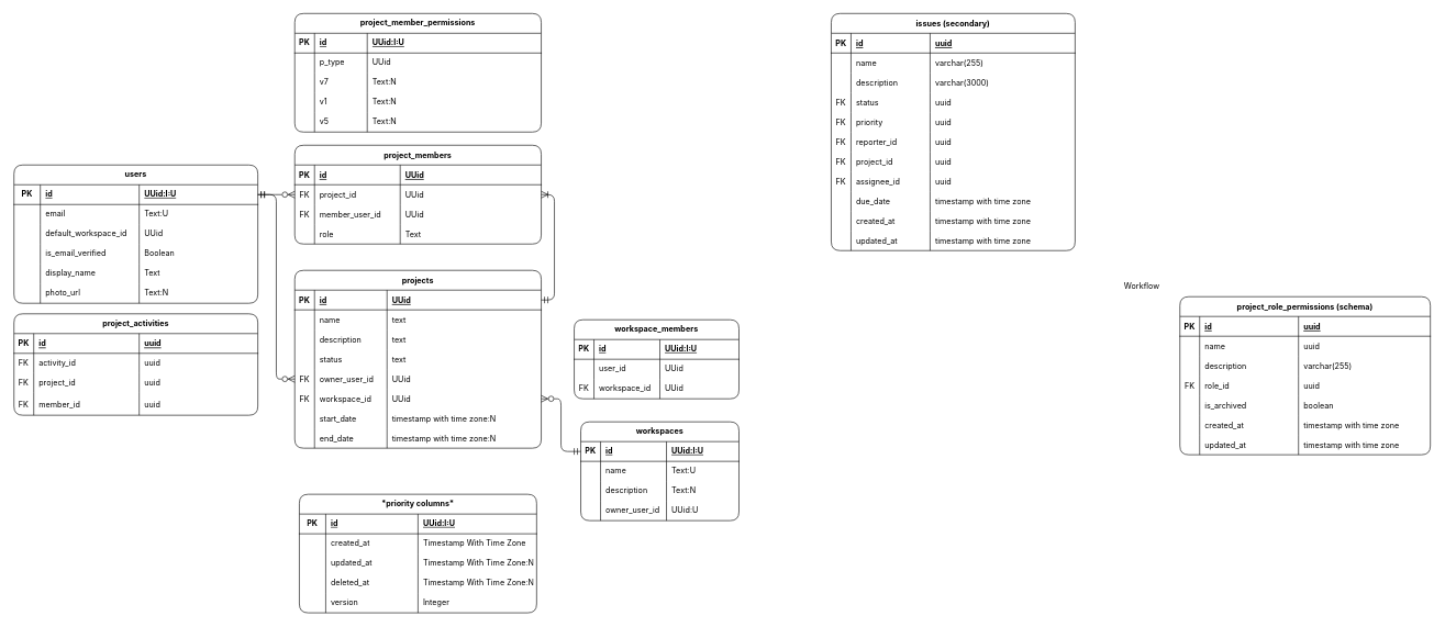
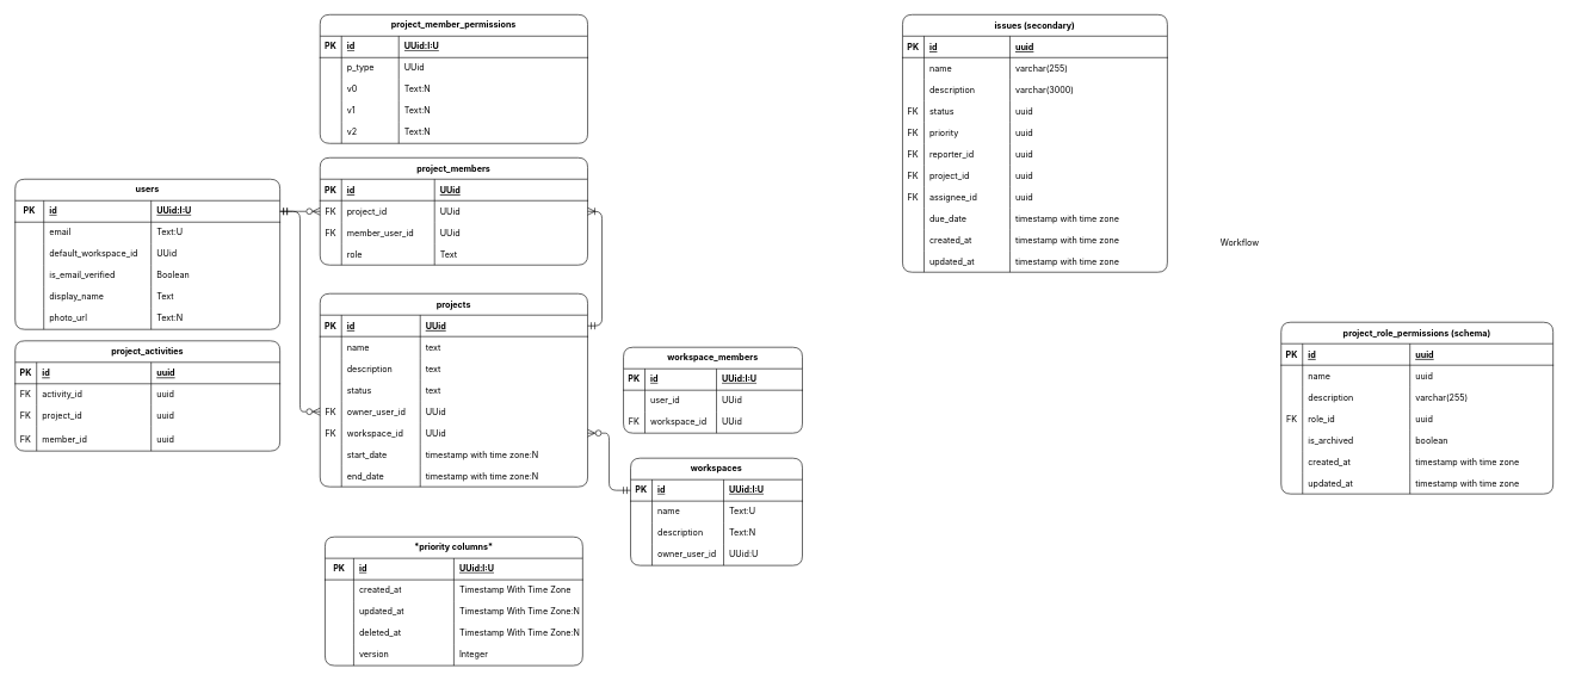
- <mxCell id="197" value="v7" style="shape=partialRectangle;connectable=0;fillColor=none;top=0;left=0;bottom=0;right=0;align=left;spacingLeft=6;overflow=hidden;fontSize=12;fontFamily=Inter;html=1;whiteSpace=wrap;labelBorderColor=none;labelBackgroundColor=none;swimlaneFillColor=default;shadow=0;swimlaneLine=1;rounded=1;strokeColor=default;fontSource=https%3A%2F%2Ffonts.googleapis.com%2Fcss%3Ffamily%3DInter;" parent="195" vertex="1"><mxGeometry x="30" width="80" height="30" as="geometry"><mxRectangle width="80" height="30" as="alternateBounds" /></mxGeometry></mxCell>
+ <mxCell id="197" value="v0" style="shape=partialRectangle;connectable=0;fillColor=none;top=0;left=0;bottom=0;right=0;align=left;spacingLeft=6;overflow=hidden;fontSize=12;fontFamily=Inter;html=1;whiteSpace=wrap;labelBorderColor=none;labelBackgroundColor=none;swimlaneFillColor=default;shadow=0;swimlaneLine=1;rounded=1;strokeColor=default;fontSource=https%3A%2F%2Ffonts.googleapis.com%2Fcss%3Ffamily%3DInter;" parent="195" vertex="1"><mxGeometry x="30" width="80" height="30" as="geometry"><mxRectangle width="80" height="30" as="alternateBounds" /></mxGeometry></mxCell>
- <mxCell id="205" value="v5" style="shape=partialRectangle;connectable=0;fillColor=none;top=0;left=0;bottom=0;right=0;align=left;spacingLeft=6;overflow=hidden;fontSize=12;fontFamily=Inter;html=1;whiteSpace=wrap;labelBorderColor=none;labelBackgroundColor=none;swimlaneFillColor=default;shadow=0;swimlaneLine=1;perimeterSpacing=0;rounded=1;strokeColor=default;fontSource=https%3A%2F%2Ffonts.googleapis.com%2Fcss%3Ffamily%3DInter;" parent="203" vertex="1"><mxGeometry x="30" width="80" height="30" as="geometry"><mxRectangle width="80" height="30" as="alternateBounds" /></mxGeometry></mxCell>
+ <mxCell id="205" value="v2" style="shape=partialRectangle;connectable=0;fillColor=none;top=0;left=0;bottom=0;right=0;align=left;spacingLeft=6;overflow=hidden;fontSize=12;fontFamily=Inter;html=1;whiteSpace=wrap;labelBorderColor=none;labelBackgroundColor=none;swimlaneFillColor=default;shadow=0;swimlaneLine=1;perimeterSpacing=0;rounded=1;strokeColor=default;fontSource=https%3A%2F%2Ffonts.googleapis.com%2Fcss%3Ffamily%3DInter;" parent="203" vertex="1"><mxGeometry x="30" width="80" height="30" as="geometry"><mxRectangle width="80" height="30" as="alternateBounds" /></mxGeometry></mxCell>
- <mxCell id="143" value="Workflow" style="text;html=1;align=center;verticalAlign=middle;resizable=0;points=[];autosize=1;strokeColor=none;fillColor=none;rounded=1;fontSize=12;fontFamily=Inter;fontSource=https%3A%2F%2Ffonts.googleapis.com%2Fcss%3Ffamily%3DInter;" parent="1" vertex="1"><mxGeometry x="1691" y="420" width="80" height="30" as="geometry" /></mxCell>
+ <mxCell id="143" value="Workflow" style="text;html=1;align=center;verticalAlign=middle;resizable=0;points=[];autosize=1;strokeColor=none;fillColor=none;rounded=1;fontSize=12;fontFamily=Inter;fontSource=https%3A%2F%2Ffonts.googleapis.com%2Fcss%3Ffamily%3DInter;" parent="1" vertex="1"><mxGeometry x="1691" y="325" width="80" height="30" as="geometry" /></mxCell>
